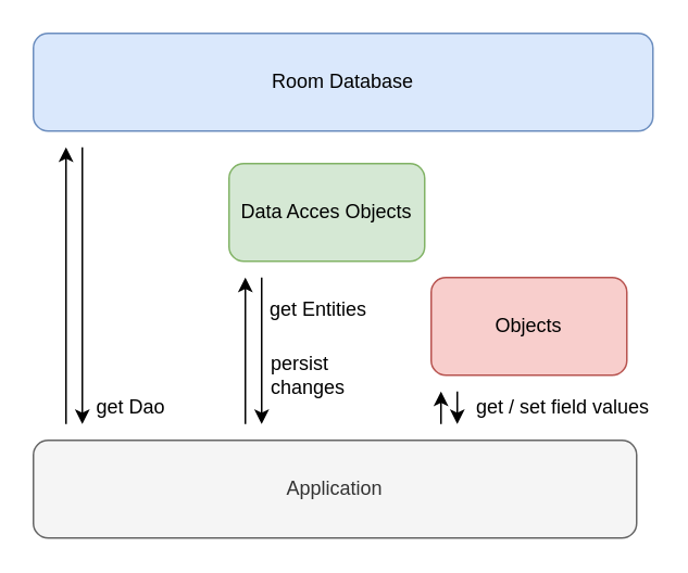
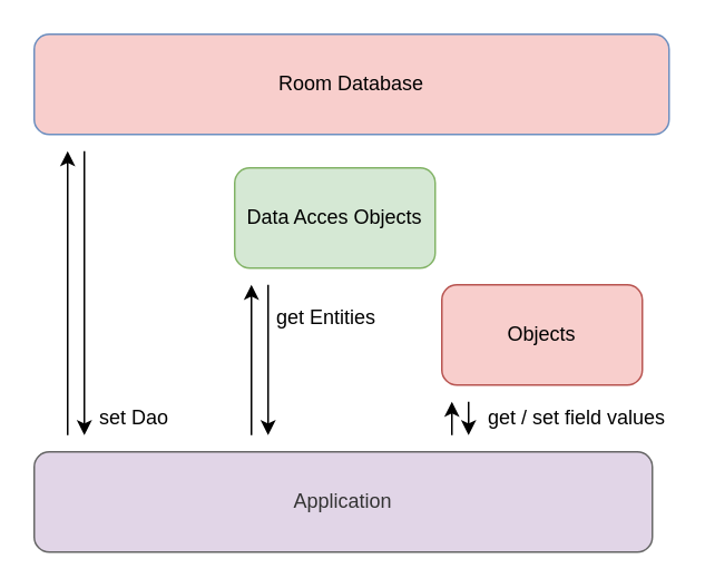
- <mxCell id="2" value="Room Database" style="rounded=1;whiteSpace=wrap;html=1;fillColor=#dae8fc;strokeColor=#6c8ebf;" vertex="1" parent="1"><mxGeometry x="20" y="20" width="380" height="60" as="geometry" /></mxCell>
+ <mxCell id="2" value="Room Database" style="rounded=1;whiteSpace=wrap;html=1;fillColor=#f8cecc;strokeColor=#6c8ebf;" vertex="1" parent="1"><mxGeometry x="20" y="20" width="380" height="60" as="geometry" /></mxCell>
- <mxCell id="15" value="&lt;div align=&quot;left&quot;&gt;persist changes&lt;br&gt;&lt;/div&gt;" style="text;html=1;strokeColor=none;fillColor=none;align=center;verticalAlign=middle;whiteSpace=wrap;rounded=0;" vertex="1" parent="1"><mxGeometry x="165" y="220" width="70" height="20" as="geometry" /></mxCell>
- <mxCell id="14" value="get Dao" style="text;html=1;strokeColor=none;fillColor=none;align=center;verticalAlign=middle;whiteSpace=wrap;rounded=0;" vertex="1" parent="1"><mxGeometry x="50" y="240" width="60" height="20" as="geometry" /></mxCell>
+ <mxCell id="14" value="set Dao" style="text;html=1;strokeColor=none;fillColor=none;align=center;verticalAlign=middle;whiteSpace=wrap;rounded=0;" vertex="1" parent="1"><mxGeometry x="50" y="240" width="60" height="20" as="geometry" /></mxCell>
- <mxCell id="3" value="Application" style="rounded=1;whiteSpace=wrap;html=1;fillColor=#f5f5f5;strokeColor=#666666;fontColor=#333333;" vertex="1" parent="1"><mxGeometry x="20" y="270" width="370" height="60" as="geometry" /></mxCell>
+ <mxCell id="3" value="Application" style="rounded=1;whiteSpace=wrap;html=1;fillColor=#e1d5e7;strokeColor=#666666;fontColor=#333333;" vertex="1" parent="1"><mxGeometry x="20" y="270" width="370" height="60" as="geometry" /></mxCell>
